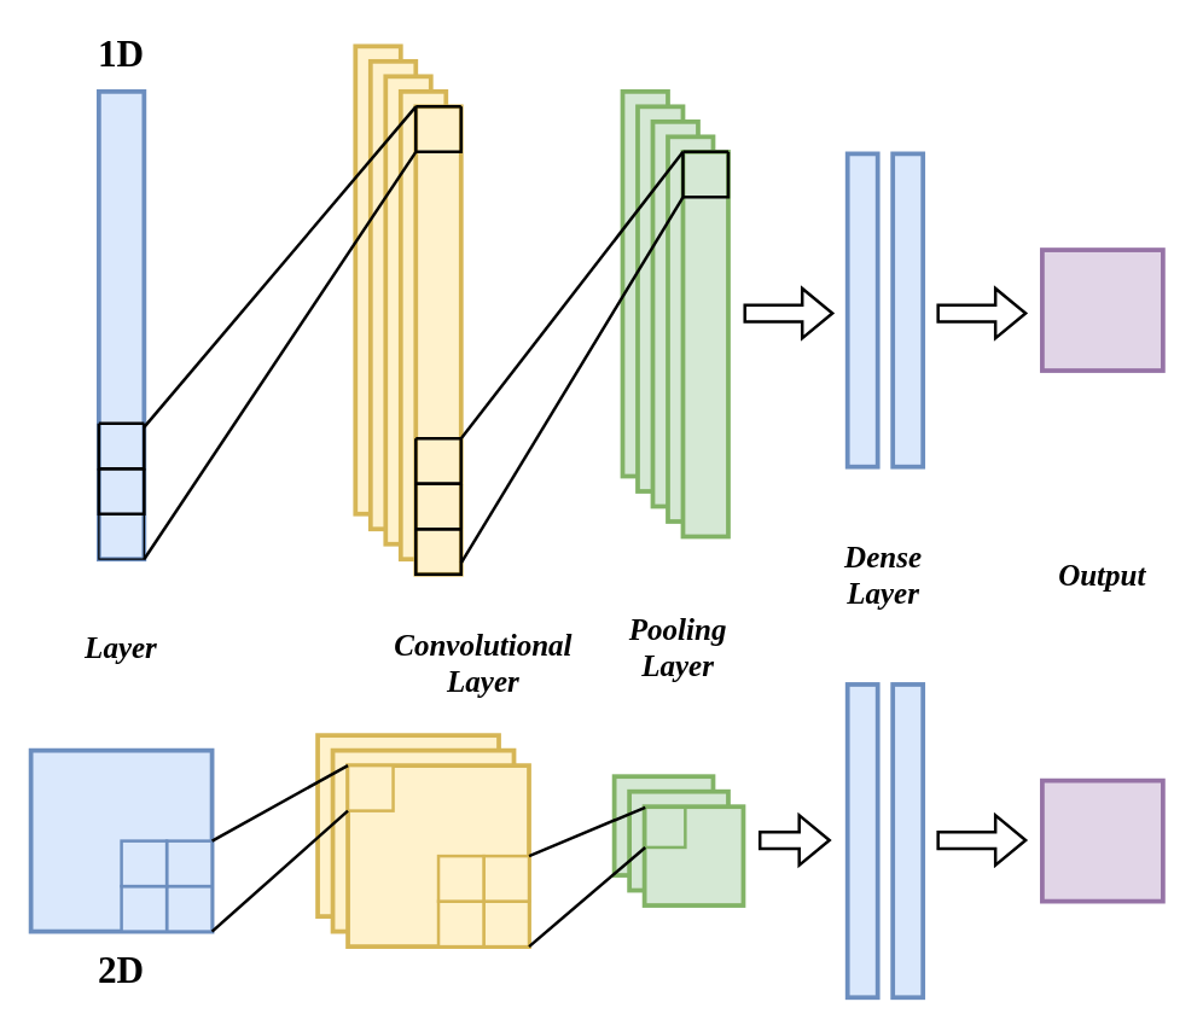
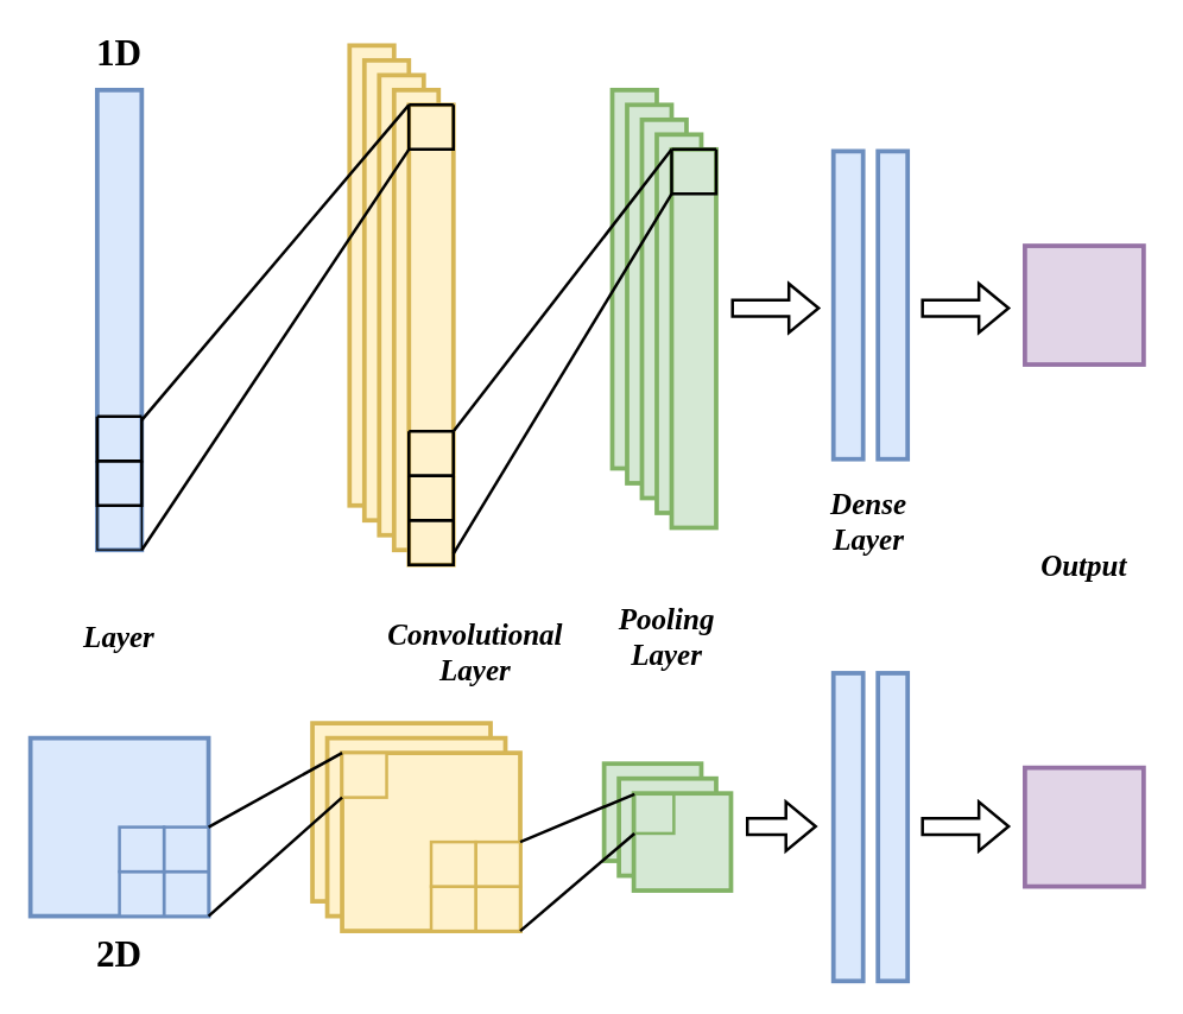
- <mxCell id="65" value="&lt;font size=&quot;1&quot; face=&quot;Times New Roman&quot;&gt;&lt;i&gt;&lt;b style=&quot;font-size: 20px;&quot;&gt;Dense&lt;br&gt;Layer&lt;br&gt;&lt;/b&gt;&lt;/i&gt;&lt;/font&gt;" style="text;html=1;strokeColor=none;fillColor=none;align=center;verticalAlign=middle;whiteSpace=wrap;rounded=0;" vertex="1" parent="1"><mxGeometry x="540" y="345" width="90" height="70" as="geometry" /></mxCell>
+ <mxCell id="65" value="&lt;font size=&quot;1&quot; face=&quot;Times New Roman&quot;&gt;&lt;i&gt;&lt;b style=&quot;font-size: 20px;&quot;&gt;Dense&lt;br&gt;Layer&lt;br&gt;&lt;/b&gt;&lt;/i&gt;&lt;/font&gt;" style="text;html=1;strokeColor=none;fillColor=none;align=center;verticalAlign=middle;whiteSpace=wrap;rounded=0;" vertex="1" parent="1"><mxGeometry x="540" y="315" width="90" height="70" as="geometry" /></mxCell>
